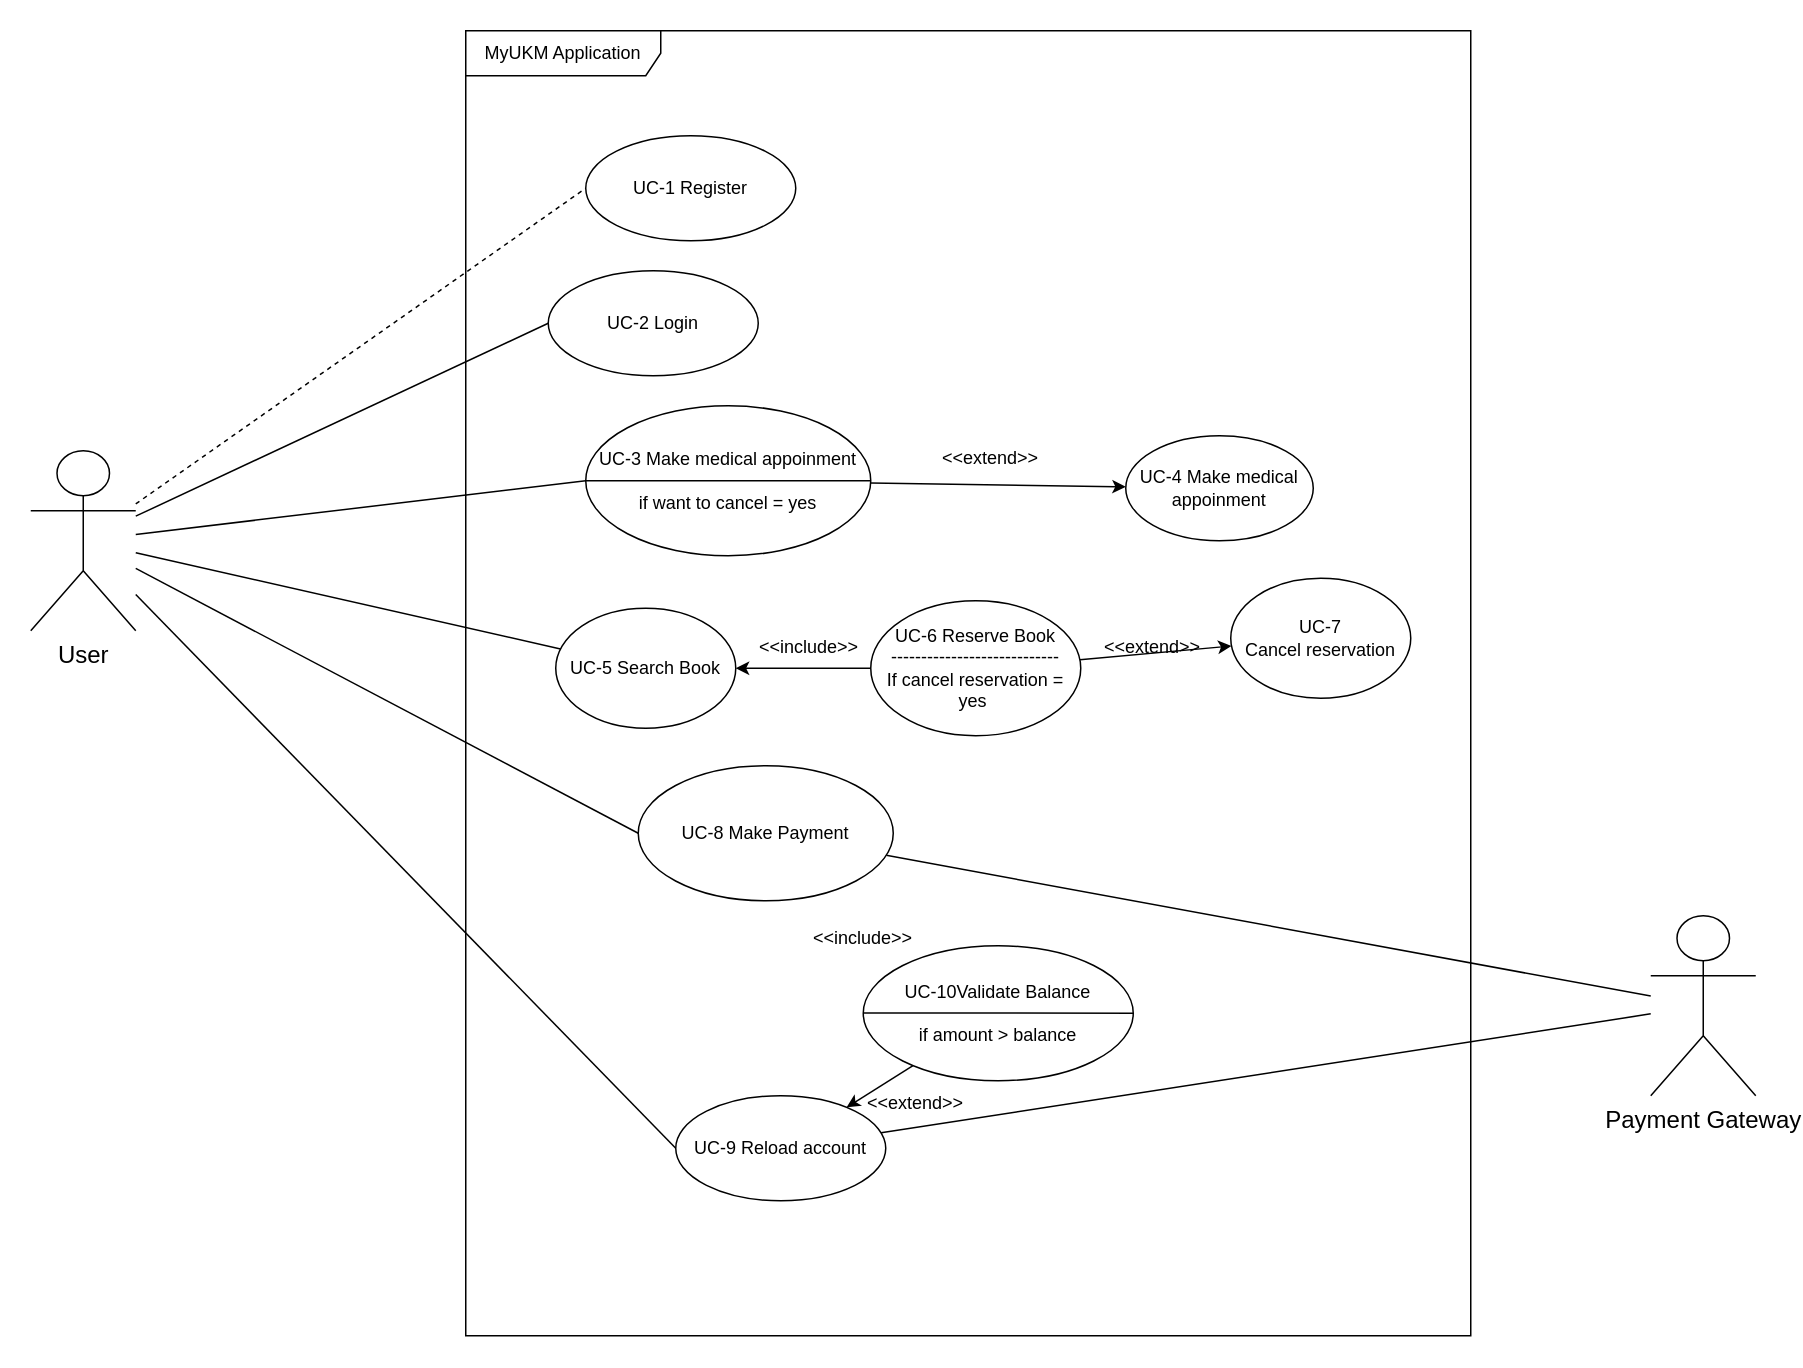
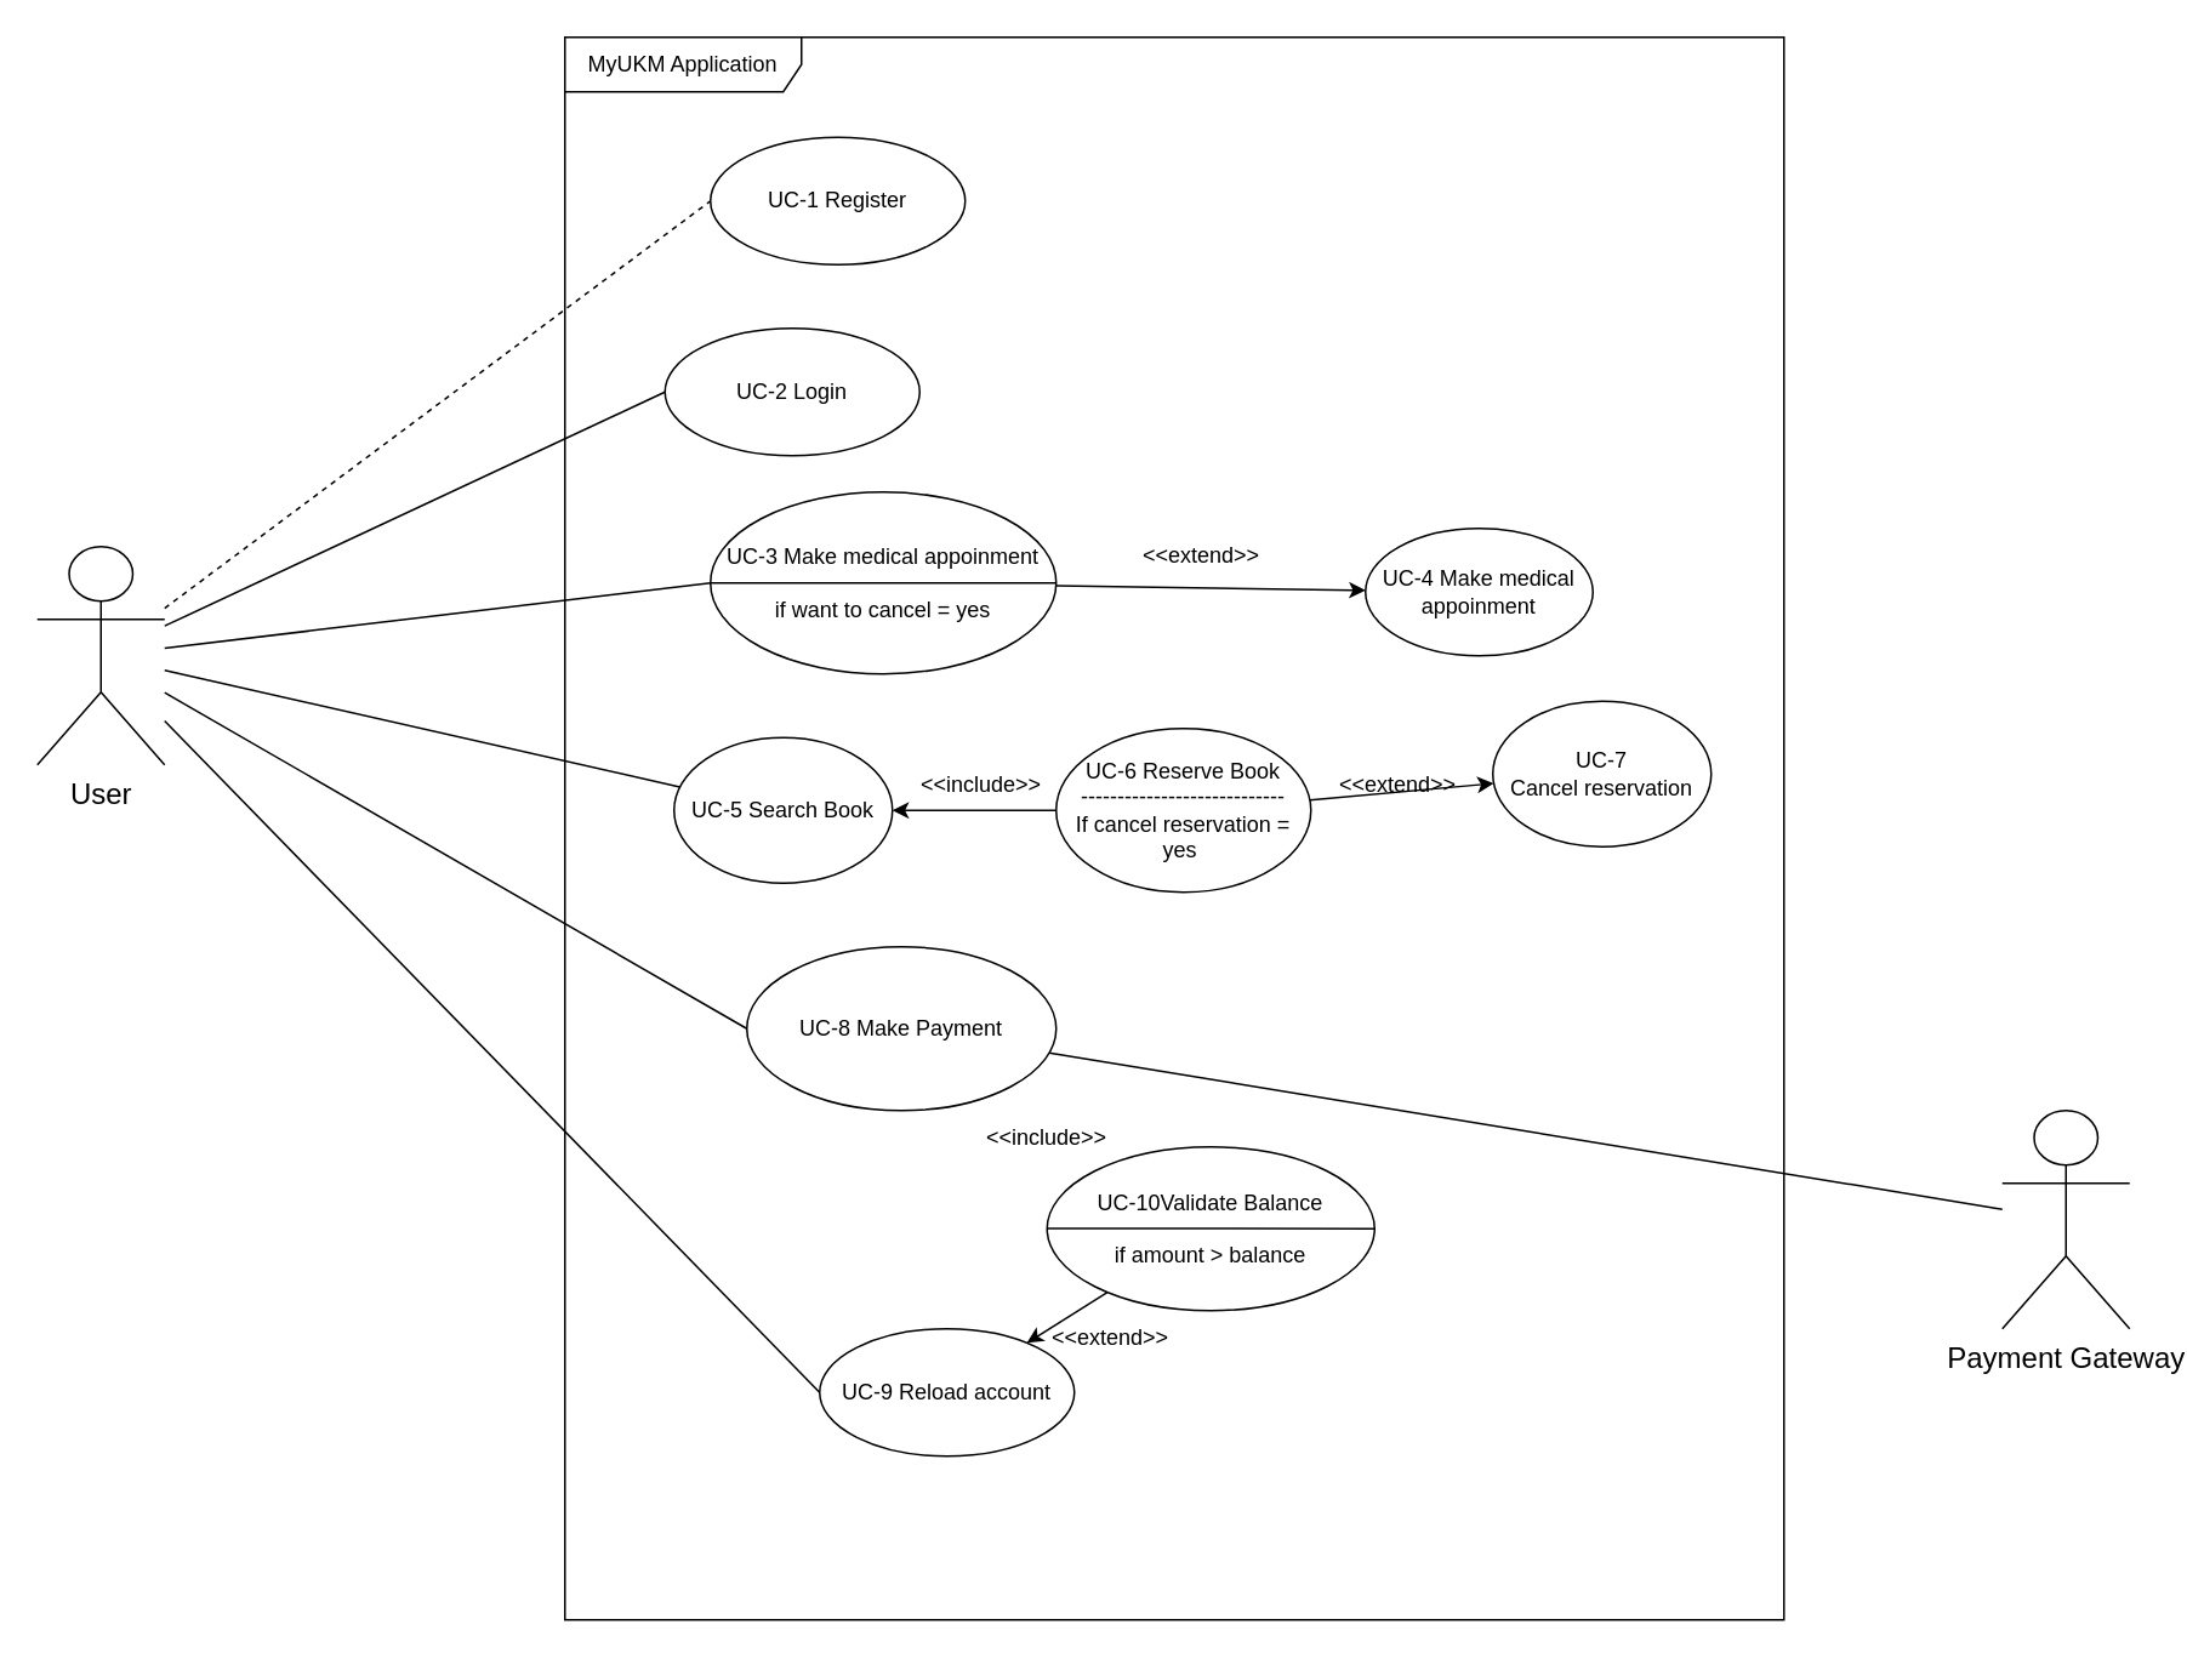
- <mxCell id="3" value="UC-1 Register" style="ellipse;whiteSpace=wrap;html=1;" parent="1" vertex="1"><mxGeometry x="390" y="90" width="140" height="70" as="geometry" /></mxCell>
+ <mxCell id="3" value="UC-1 Register" style="ellipse;whiteSpace=wrap;html=1;" parent="1" vertex="1"><mxGeometry x="390" y="75" width="140" height="70" as="geometry" /></mxCell>
- <mxCell id="25" value="&lt;div&gt;UC-8 Make Payment&lt;/div&gt;" style="ellipse;whiteSpace=wrap;html=1;" parent="1" vertex="1"><mxGeometry x="425" y="510" width="170" height="90" as="geometry" /></mxCell>
+ <mxCell id="25" value="&lt;div&gt;UC-8 Make Payment&lt;/div&gt;" style="ellipse;whiteSpace=wrap;html=1;" parent="1" vertex="1"><mxGeometry x="410" y="520" width="170" height="90" as="geometry" /></mxCell>
- <mxCell id="26" style="rounded=0;orthogonalLoop=1;jettySize=auto;html=1;endArrow=none;endFill=0;" edge="1" parent="1" source="27" target="31"><mxGeometry relative="1" as="geometry" /></mxCell>
